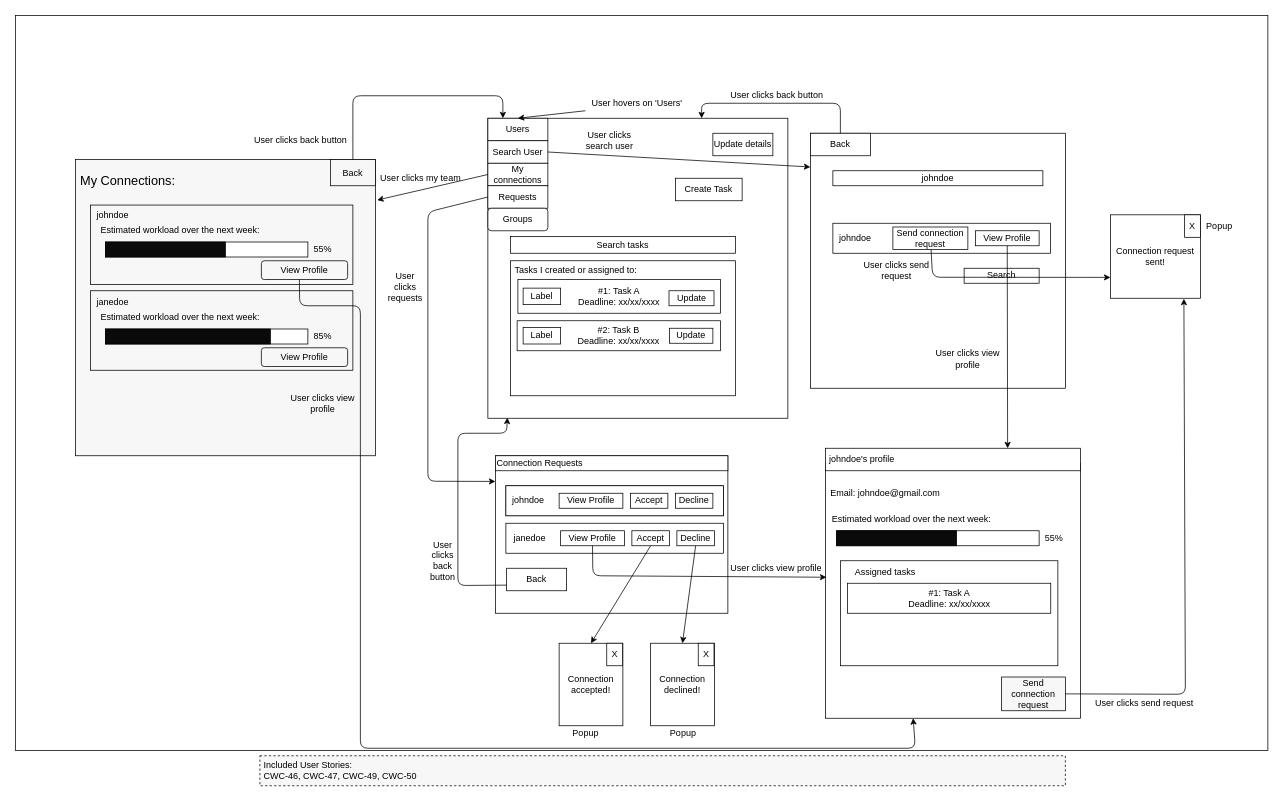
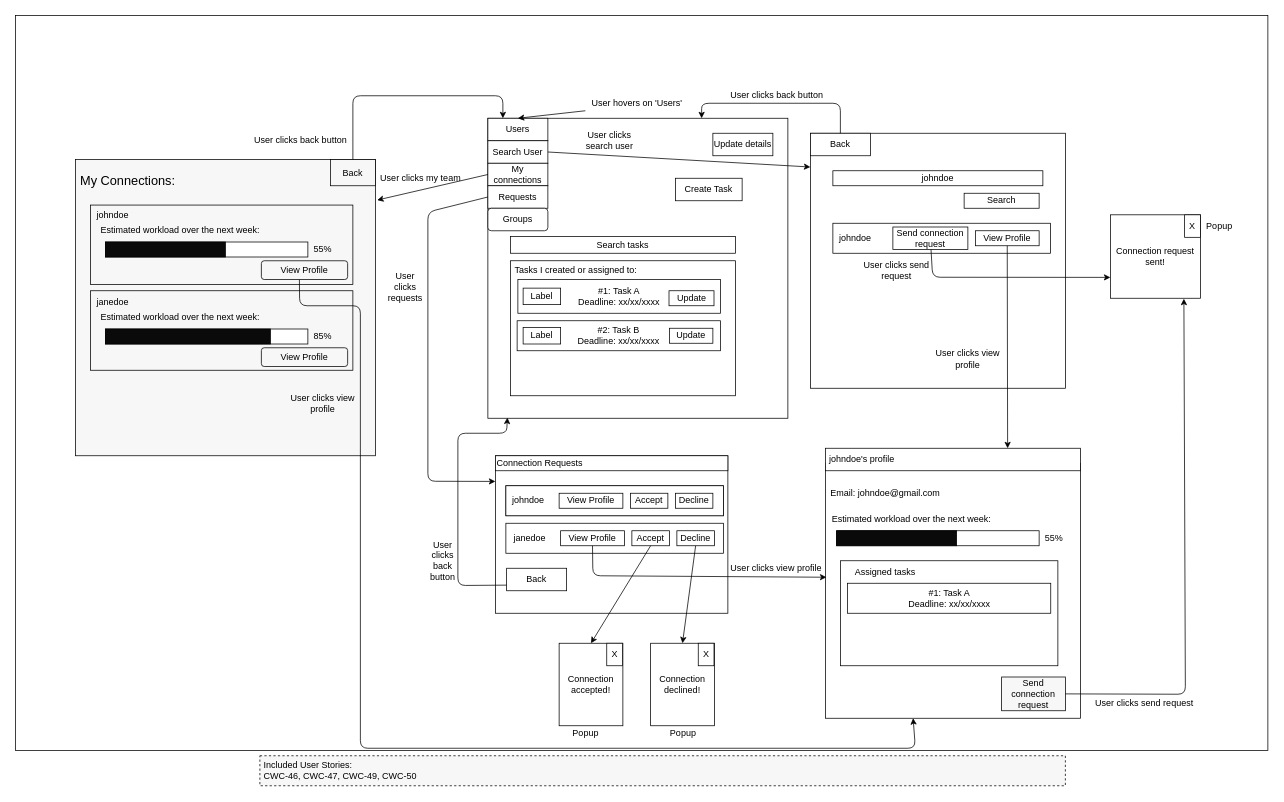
- <mxCell id="24" value="Search" style="rounded=0;whiteSpace=wrap;html=1;fillColor=#FFFFFF;" parent="1" vertex="1"><mxGeometry x="1285" y="357" width="100" height="20" as="geometry" /></mxCell>
+ <mxCell id="24" value="Search" style="rounded=0;whiteSpace=wrap;html=1;fillColor=#FFFFFF;" parent="1" vertex="1"><mxGeometry x="1285" y="257" width="100" height="20" as="geometry" /></mxCell>
